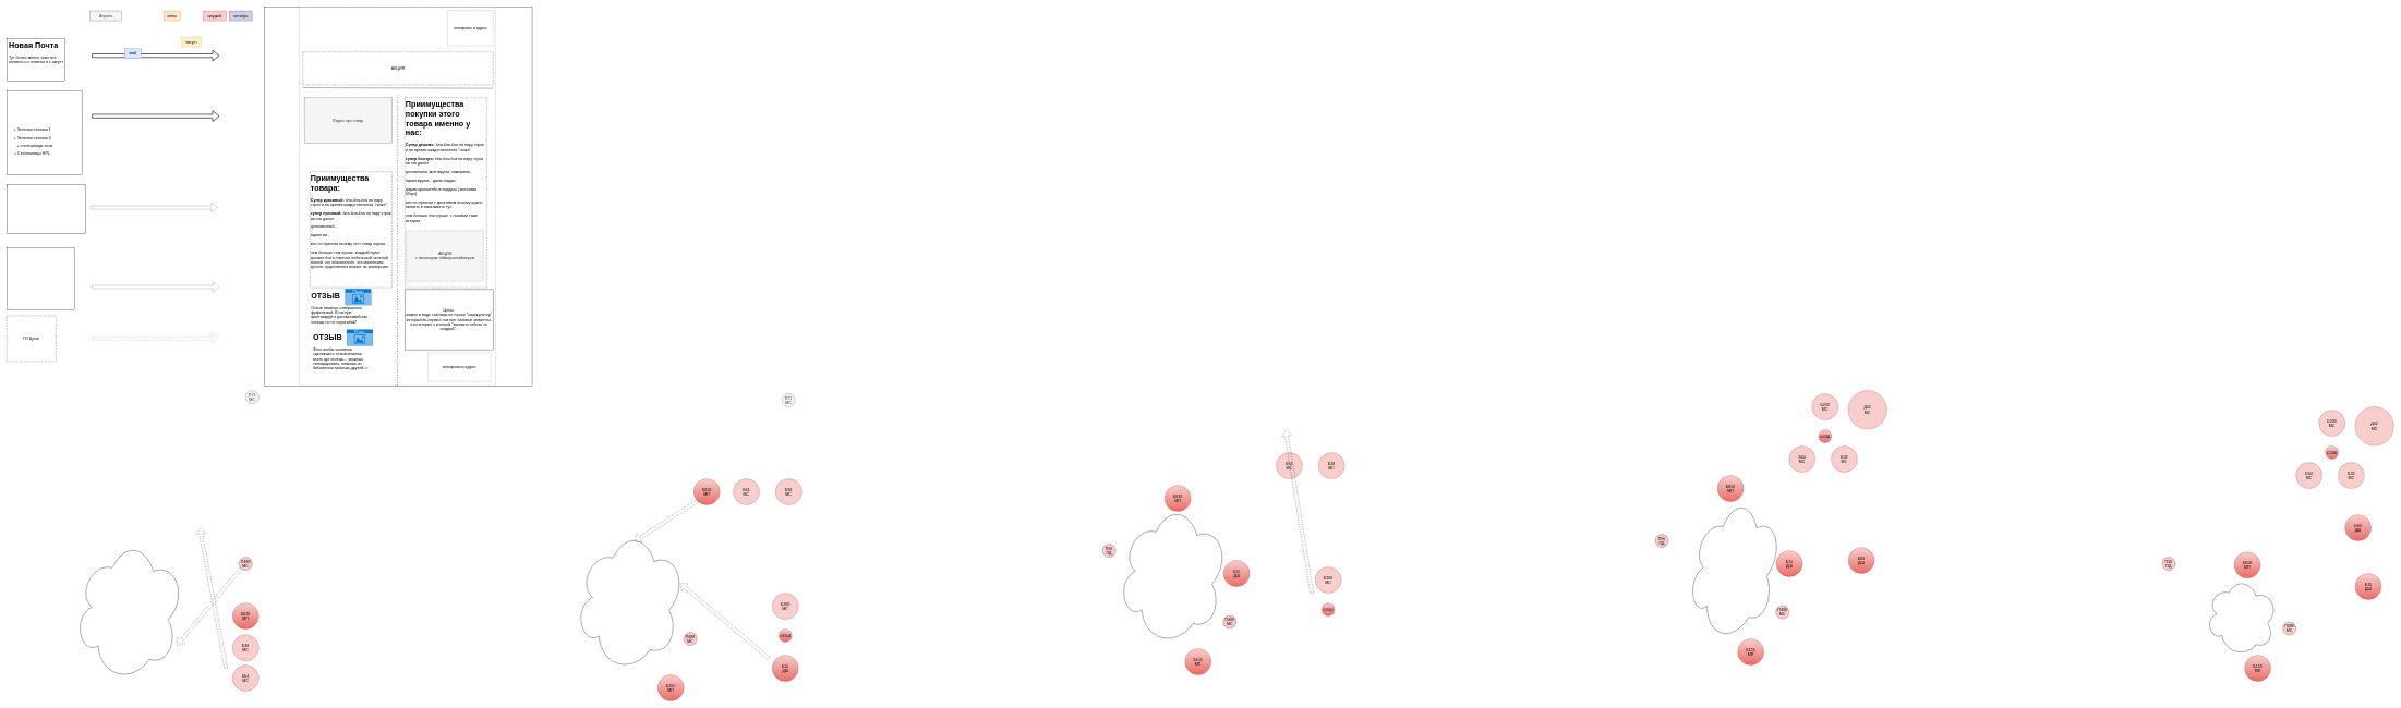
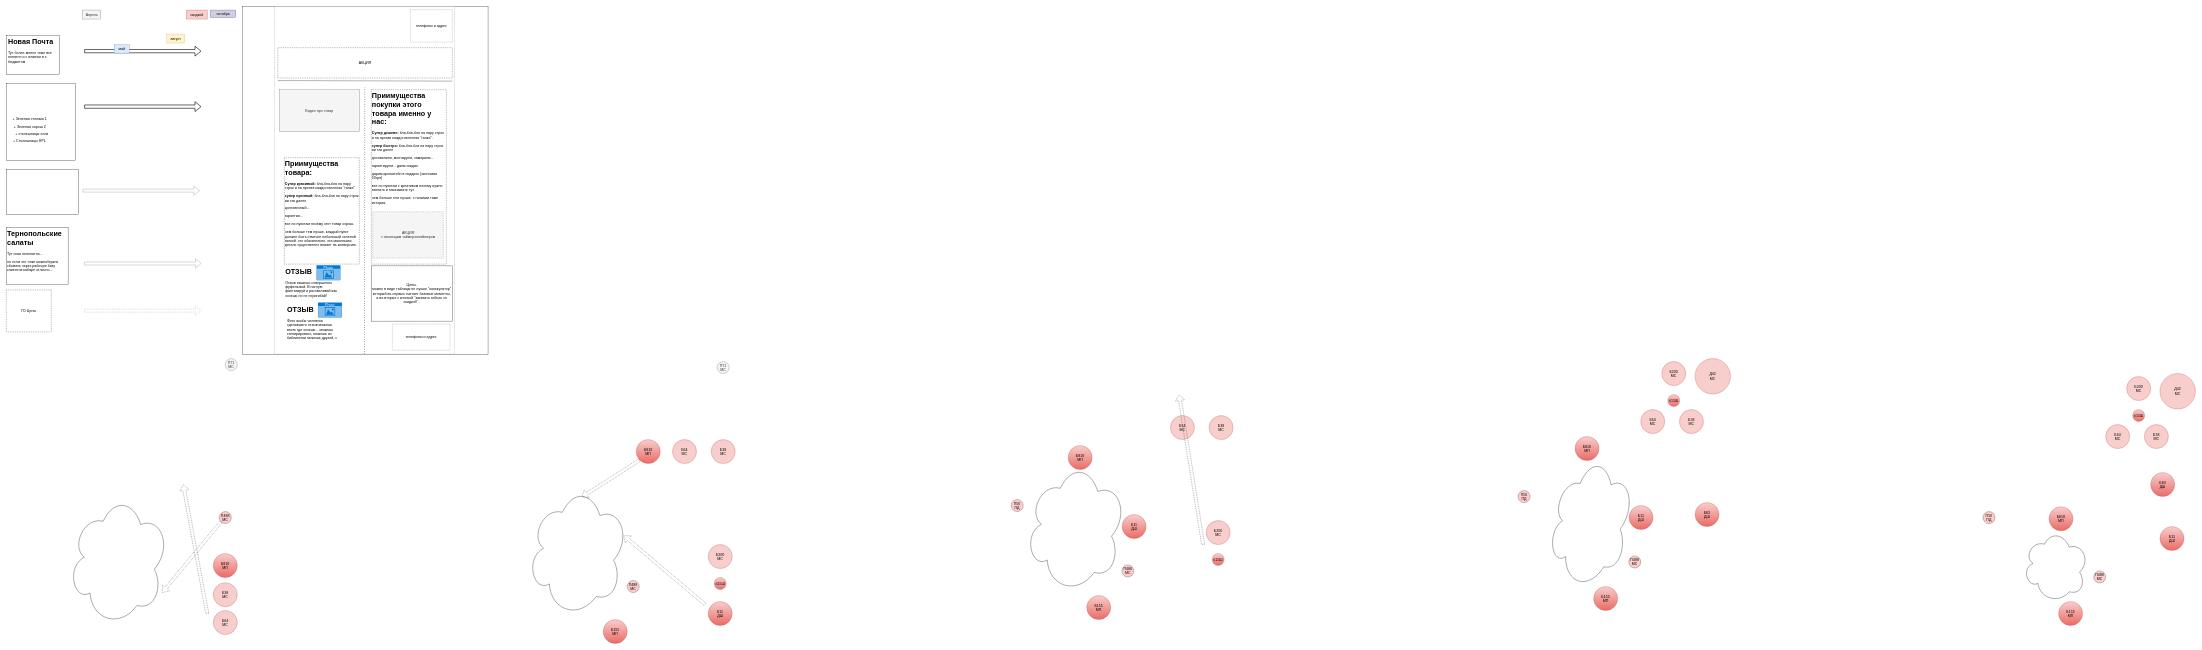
- <mxCell id="74" value="Апрель" style="text;html=1;align=center;verticalAlign=middle;resizable=0;points=[];autosize=1;strokeColor=#666666;fillColor=#f5f5f5;fontColor=#333333;" parent="1" vertex="1"><mxGeometry x="275" y="33" width="95" height="30" as="geometry" /></mxCell>
+ <mxCell id="74" value="Апрель" style="text;html=1;align=center;verticalAlign=middle;resizable=0;points=[];autosize=1;strokeColor=#666666;fillColor=#f5f5f5;fontColor=#333333;" parent="1" vertex="1"><mxGeometry x="275" y="33" width="60" height="30" as="geometry" /></mxCell>
- <mxCell id="76" value="июль" style="text;html=1;align=center;verticalAlign=middle;resizable=0;points=[];autosize=1;strokeColor=#d79b00;fillColor=#ffe6cc;" parent="1" vertex="1"><mxGeometry x="500" y="33" width="50" height="30" as="geometry" /></mxCell>
- <mxCell id="79" value="октябрь" style="text;html=1;align=center;verticalAlign=middle;resizable=0;points=[];autosize=1;strokeColor=#56517e;fillColor=#d0cee2;" parent="1" vertex="1"><mxGeometry x="700" y="33" width="70" height="30" as="geometry" /></mxCell>
+ <mxCell id="79" value="октябрь" style="text;html=1;align=center;verticalAlign=middle;resizable=0;points=[];autosize=1;strokeColor=#56517e;fillColor=#d0cee2;" parent="1" vertex="1"><mxGeometry x="700" y="33" width="85" height="25" as="geometry" /></mxCell>
- <mxCell id="66" value="&lt;h1 style=&quot;margin-top: 0px;&quot;&gt;Новая Почта&lt;/h1&gt;&lt;p&gt;Тут более-менее тоже все понятно и с планом и с август&lt;/p&gt;" style="text;html=1;whiteSpace=wrap;overflow=hidden;rounded=0;" parent="64" vertex="1"><mxGeometry x="4" width="180" height="120" as="geometry" /></mxCell>
+ <mxCell id="66" value="&lt;h1 style=&quot;margin-top: 0px;&quot;&gt;Новая Почта&lt;/h1&gt;&lt;p&gt;Тут более-менее тоже все понятно и с планом и с бюджетом&lt;/p&gt;" style="text;html=1;whiteSpace=wrap;overflow=hidden;rounded=0;" parent="64" vertex="1"><mxGeometry x="4" width="180" height="120" as="geometry" /></mxCell>
- <mxCell id="61" value="+ Зеленая стенака 2" style="text;html=1;align=center;verticalAlign=middle;resizable=0;points=[];autosize=1;strokeColor=none;fillColor=none;" parent="58" vertex="1"><mxGeometry x="8" y="128.5" width="140" height="30" as="geometry" /></mxCell>
+ <mxCell id="61" value="+ Зеленая хорош 2" style="text;html=1;align=center;verticalAlign=middle;resizable=0;points=[];autosize=1;strokeColor=none;fillColor=none;" parent="58" vertex="1"><mxGeometry x="8" y="128.5" width="140" height="30" as="geometry" /></mxCell>
+ <mxCell id="69" value="&lt;h1 style=&quot;margin-top: 0px;&quot;&gt;Тернопольские салаты&lt;/h1&gt;&lt;p&gt;Тут пока непонятно...&lt;/p&gt;&lt;p&gt;но если это тоже можно/нужно сбывать через рабочую базу клиентов кабаре отлично...&lt;/p&gt;" style="text;html=1;whiteSpace=wrap;overflow=hidden;rounded=0;" parent="67" vertex="1"><mxGeometry x="1" width="206" height="170" as="geometry" /></mxCell>
